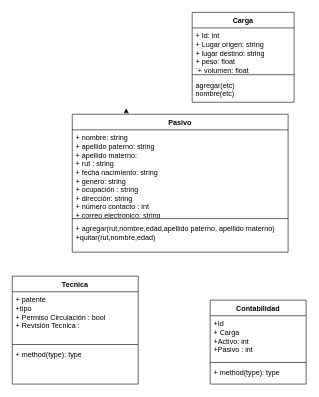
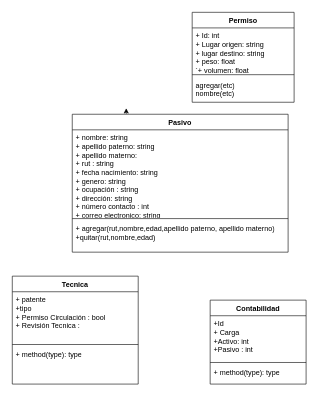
- <mxCell id="11" value="Carga" style="swimlane;fontStyle=1;align=center;verticalAlign=top;childLayout=stackLayout;horizontal=1;startSize=26;horizontalStack=0;resizeParent=1;resizeParentMax=0;resizeLast=0;collapsible=1;marginBottom=0;whiteSpace=wrap;html=1;" vertex="1" parent="1"><mxGeometry x="320" y="20" width="170" height="150" as="geometry" /></mxCell>
+ <mxCell id="11" value="Permiso" style="swimlane;fontStyle=1;align=center;verticalAlign=top;childLayout=stackLayout;horizontal=1;startSize=26;horizontalStack=0;resizeParent=1;resizeParentMax=0;resizeLast=0;collapsible=1;marginBottom=0;whiteSpace=wrap;html=1;" vertex="1" parent="1"><mxGeometry x="320" y="20" width="170" height="150" as="geometry" /></mxCell>
